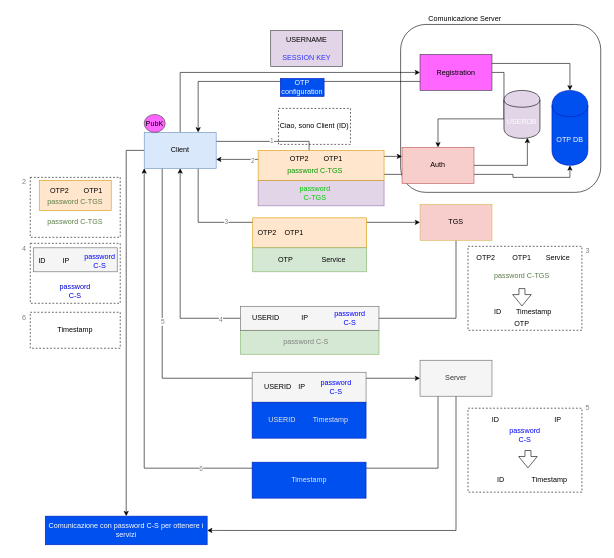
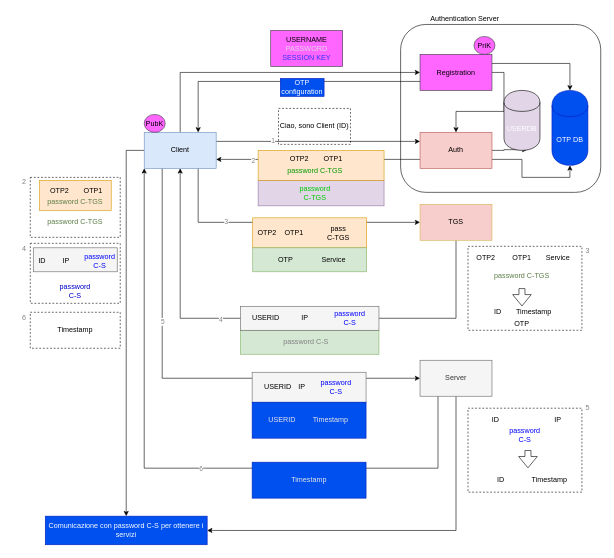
- <mxCell id="99" value="Comunicazione Server" style="text;html=1;strokeColor=none;fillColor=none;align=center;verticalAlign=middle;whiteSpace=wrap;rounded=0;" vertex="1" parent="1"><mxGeometry x="700" y="20" width="150" height="20" as="geometry" /></mxCell>
+ <mxCell id="99" value="Authentication Server" style="text;html=1;strokeColor=none;fillColor=none;align=center;verticalAlign=middle;whiteSpace=wrap;rounded=0;" vertex="1" parent="1"><mxGeometry x="700" y="20" width="150" height="20" as="geometry" /></mxCell>
+ <mxCell id="95" value="PriK" style="ellipse;whiteSpace=wrap;html=1;fillColor=#FF66FF;strokeColor=#36393d;" vertex="1" parent="1"><mxGeometry x="790" y="60" width="35" height="30" as="geometry" /></mxCell>
- <mxCell id="93" value="&lt;font color=&quot;#009900&quot;&gt;&lt;font color=&quot;#000000&quot;&gt;USERNAME&lt;/font&gt; &lt;font color=&quot;#FF99FF&quot;&gt;&lt;font color=&quot;#E1D5E7&quot;&gt;PASSWORD&lt;/font&gt;&lt;/font&gt; &lt;/font&gt;&lt;font color=&quot;#3333FF&quot;&gt;SESSION KEY&lt;/font&gt;" style="rounded=0;whiteSpace=wrap;html=1;fillColor=#e1d5e7;strokeColor=#36393d;" vertex="1" parent="1"><mxGeometry x="451" y="50" width="120" height="60" as="geometry" /></mxCell>
+ <mxCell id="93" value="&lt;font color=&quot;#009900&quot;&gt;&lt;font color=&quot;#000000&quot;&gt;USERNAME&lt;/font&gt; &lt;font color=&quot;#FF99FF&quot;&gt;&lt;font color=&quot;#E1D5E7&quot;&gt;PASSWORD&lt;/font&gt;&lt;/font&gt; &lt;/font&gt;&lt;font color=&quot;#3333FF&quot;&gt;SESSION KEY&lt;/font&gt;" style="rounded=0;whiteSpace=wrap;html=1;fillColor=#FF66FF;strokeColor=#36393d;" vertex="1" parent="1"><mxGeometry x="451" y="50" width="120" height="60" as="geometry" /></mxCell>
- <mxCell id="97" value="USERDB" style="shape=cylinder;whiteSpace=wrap;html=1;boundedLbl=1;backgroundOutline=1;fillColor=#E1D5E7;strokeColor=#000000;fontColor=#ffffff;" vertex="1" parent="1"><mxGeometry x="840" y="150" width="60" height="80" as="geometry" /></mxCell>
+ <mxCell id="97" value="USERDB" style="shape=cylinder;whiteSpace=wrap;html=1;boundedLbl=1;backgroundOutline=1;fillColor=#E1D5E7;strokeColor=#000000;fontColor=#ffffff;" vertex="1" parent="1"><mxGeometry x="840" y="150" width="60" height="100" as="geometry" /></mxCell>
- <mxCell id="18" value="&lt;div&gt;Auth&lt;/div&gt;" style="rounded=0;whiteSpace=wrap;html=1;fillColor=#f8cecc;strokeColor=#b85450;" parent="1" vertex="1"><mxGeometry x="670" y="245" width="120" height="60" as="geometry" /></mxCell>
+ <mxCell id="18" value="&lt;div&gt;Auth&lt;/div&gt;" style="rounded=0;whiteSpace=wrap;html=1;fillColor=#f8cecc;strokeColor=#b85450;" parent="1" vertex="1"><mxGeometry x="700" y="220" width="120" height="60" as="geometry" /></mxCell>
+ <mxCell id="88" value="&lt;div&gt;pass C-TGS&lt;/div&gt;" style="text;html=1;strokeColor=none;fillColor=none;align=center;verticalAlign=middle;whiteSpace=wrap;rounded=0;" parent="1" vertex="1"><mxGeometry x="544" y="377.5" width="40" height="20" as="geometry" /></mxCell>
